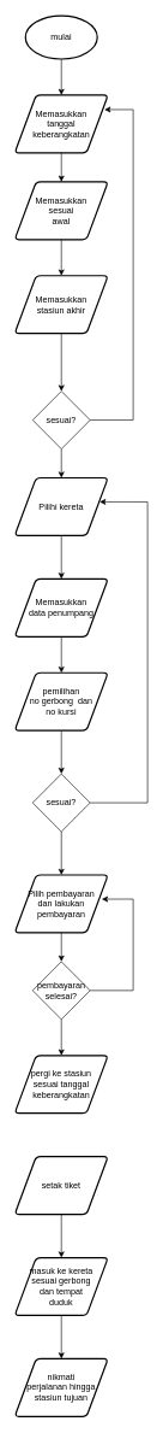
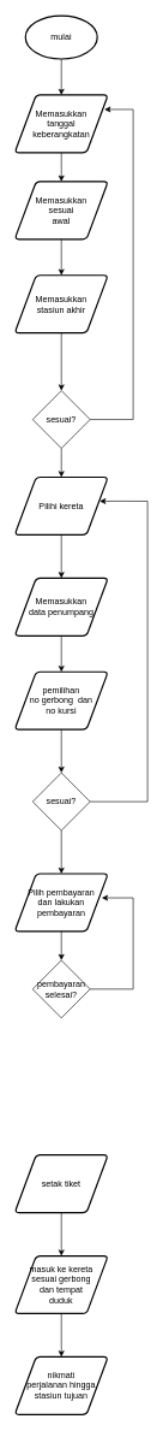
- <mxCell id="24" value="" style="edgeStyle=orthogonalEdgeStyle;rounded=0;orthogonalLoop=1;jettySize=auto;html=1;" edge="1" parent="1" source="25" target="27"><mxGeometry relative="1" as="geometry" /></mxCell>
- <mxCell id="27" value="pergi ke stasiun&lt;br&gt;sesuai tanggal&lt;br&gt;keberangkatan" style="shape=parallelogram;html=1;strokeWidth=2;perimeter=parallelogramPerimeter;whiteSpace=wrap;rounded=1;arcSize=12;size=0.23;" vertex="1" parent="1"><mxGeometry x="20" y="1460" width="130" height="80" as="geometry" /></mxCell>
